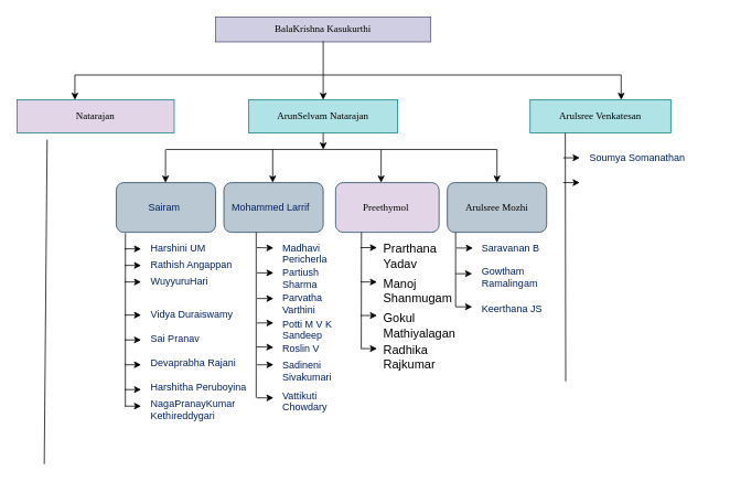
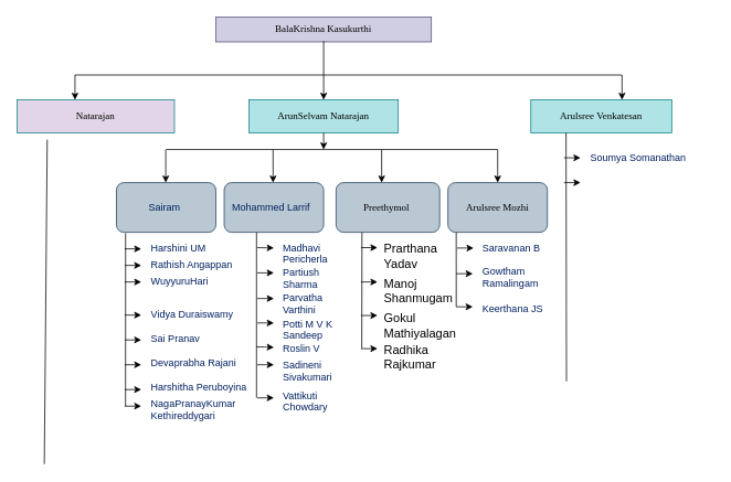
- <mxCell id="17" value="&lt;font face=&quot;Verdana&quot;&gt;Preethymol&amp;nbsp;&lt;/font&gt;" style="rounded=1;whiteSpace=wrap;html=1;fillColor=#e1d5e7;strokeColor=#23445d;" vertex="1" parent="1"><mxGeometry x="405" y="220" width="125" height="60" as="geometry" /></mxCell>
+ <mxCell id="17" value="&lt;font face=&quot;Verdana&quot;&gt;Preethymol&amp;nbsp;&lt;/font&gt;" style="rounded=1;whiteSpace=wrap;html=1;fillColor=#bac8d3;strokeColor=#23445d;" vertex="1" parent="1"><mxGeometry x="405" y="220" width="125" height="60" as="geometry" /></mxCell>
